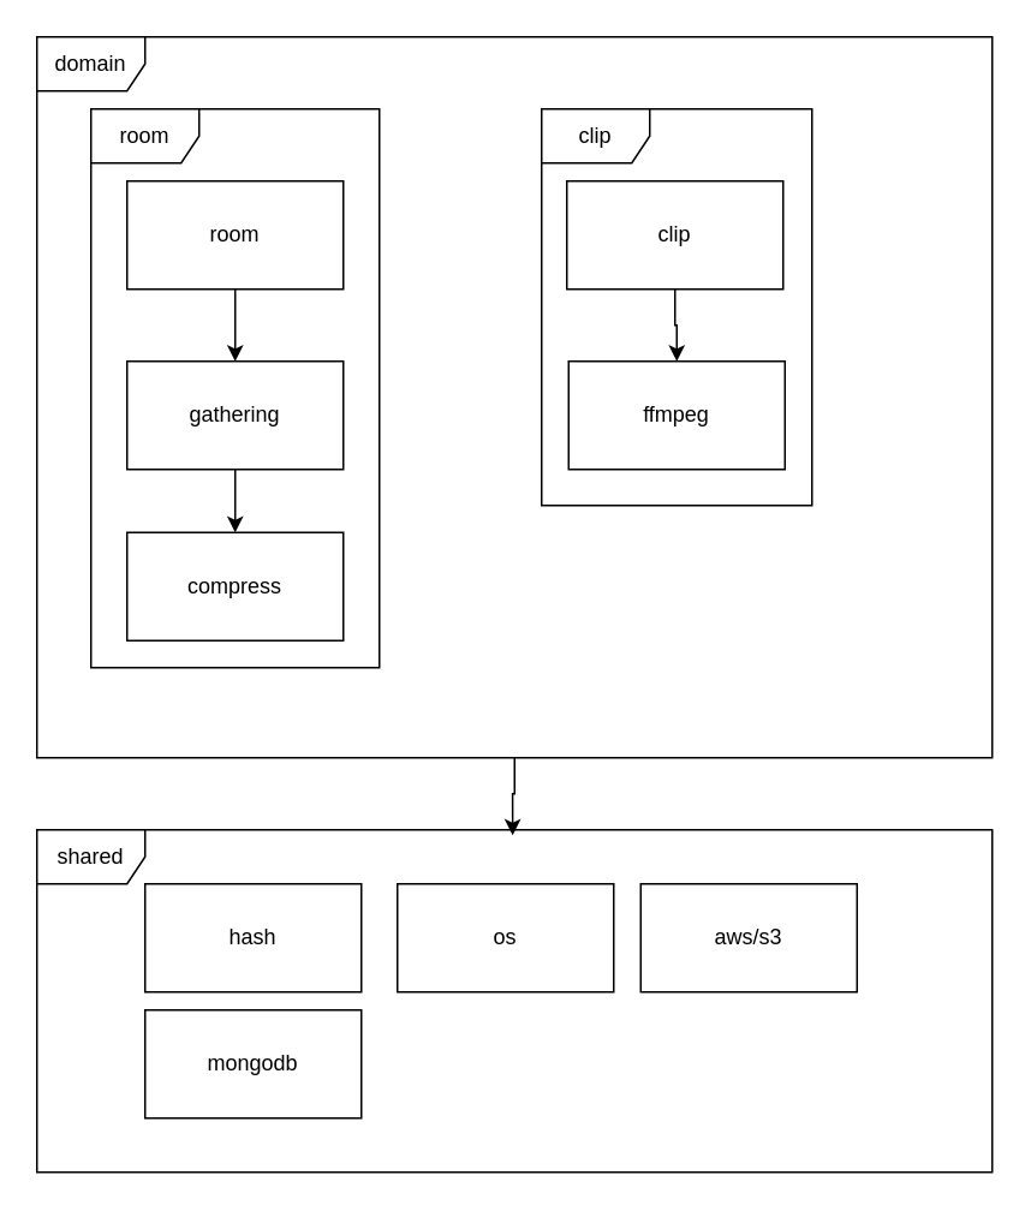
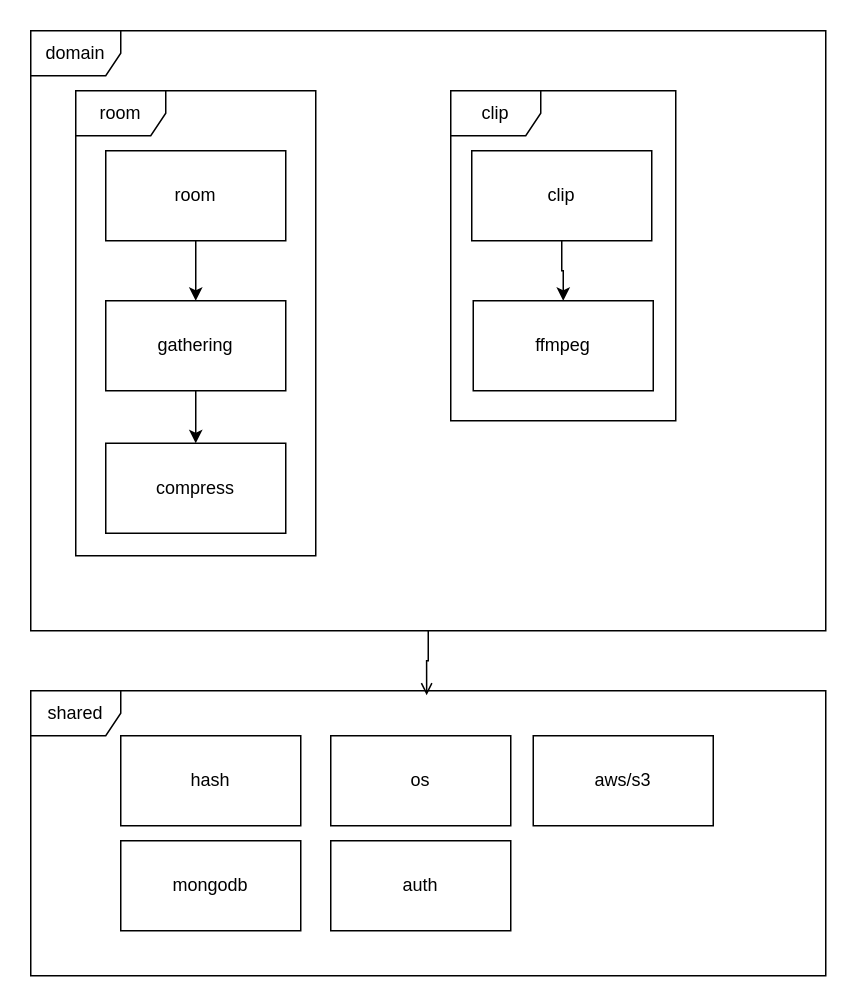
- <mxCell id="19" style="edgeStyle=orthogonalEdgeStyle;rounded=0;orthogonalLoop=1;jettySize=auto;html=1;entryX=0.498;entryY=0.016;entryDx=0;entryDy=0;entryPerimeter=0;" edge="1" parent="1" source="13" target="16"><mxGeometry relative="1" as="geometry" /></mxCell>
+ <mxCell id="19" style="edgeStyle=orthogonalEdgeStyle;rounded=0;orthogonalLoop=1;jettySize=auto;html=1;entryX=0.498;entryY=0.016;entryDx=0;entryDy=0;entryPerimeter=0;endArrow=open;" edge="1" parent="1" source="13" target="16"><mxGeometry relative="1" as="geometry" /></mxCell>
+ <mxCell id="17" value="auth" style="rounded=0;whiteSpace=wrap;html=1;" vertex="1" parent="1"><mxGeometry x="220" y="560" width="120" height="60" as="geometry" /></mxCell>
